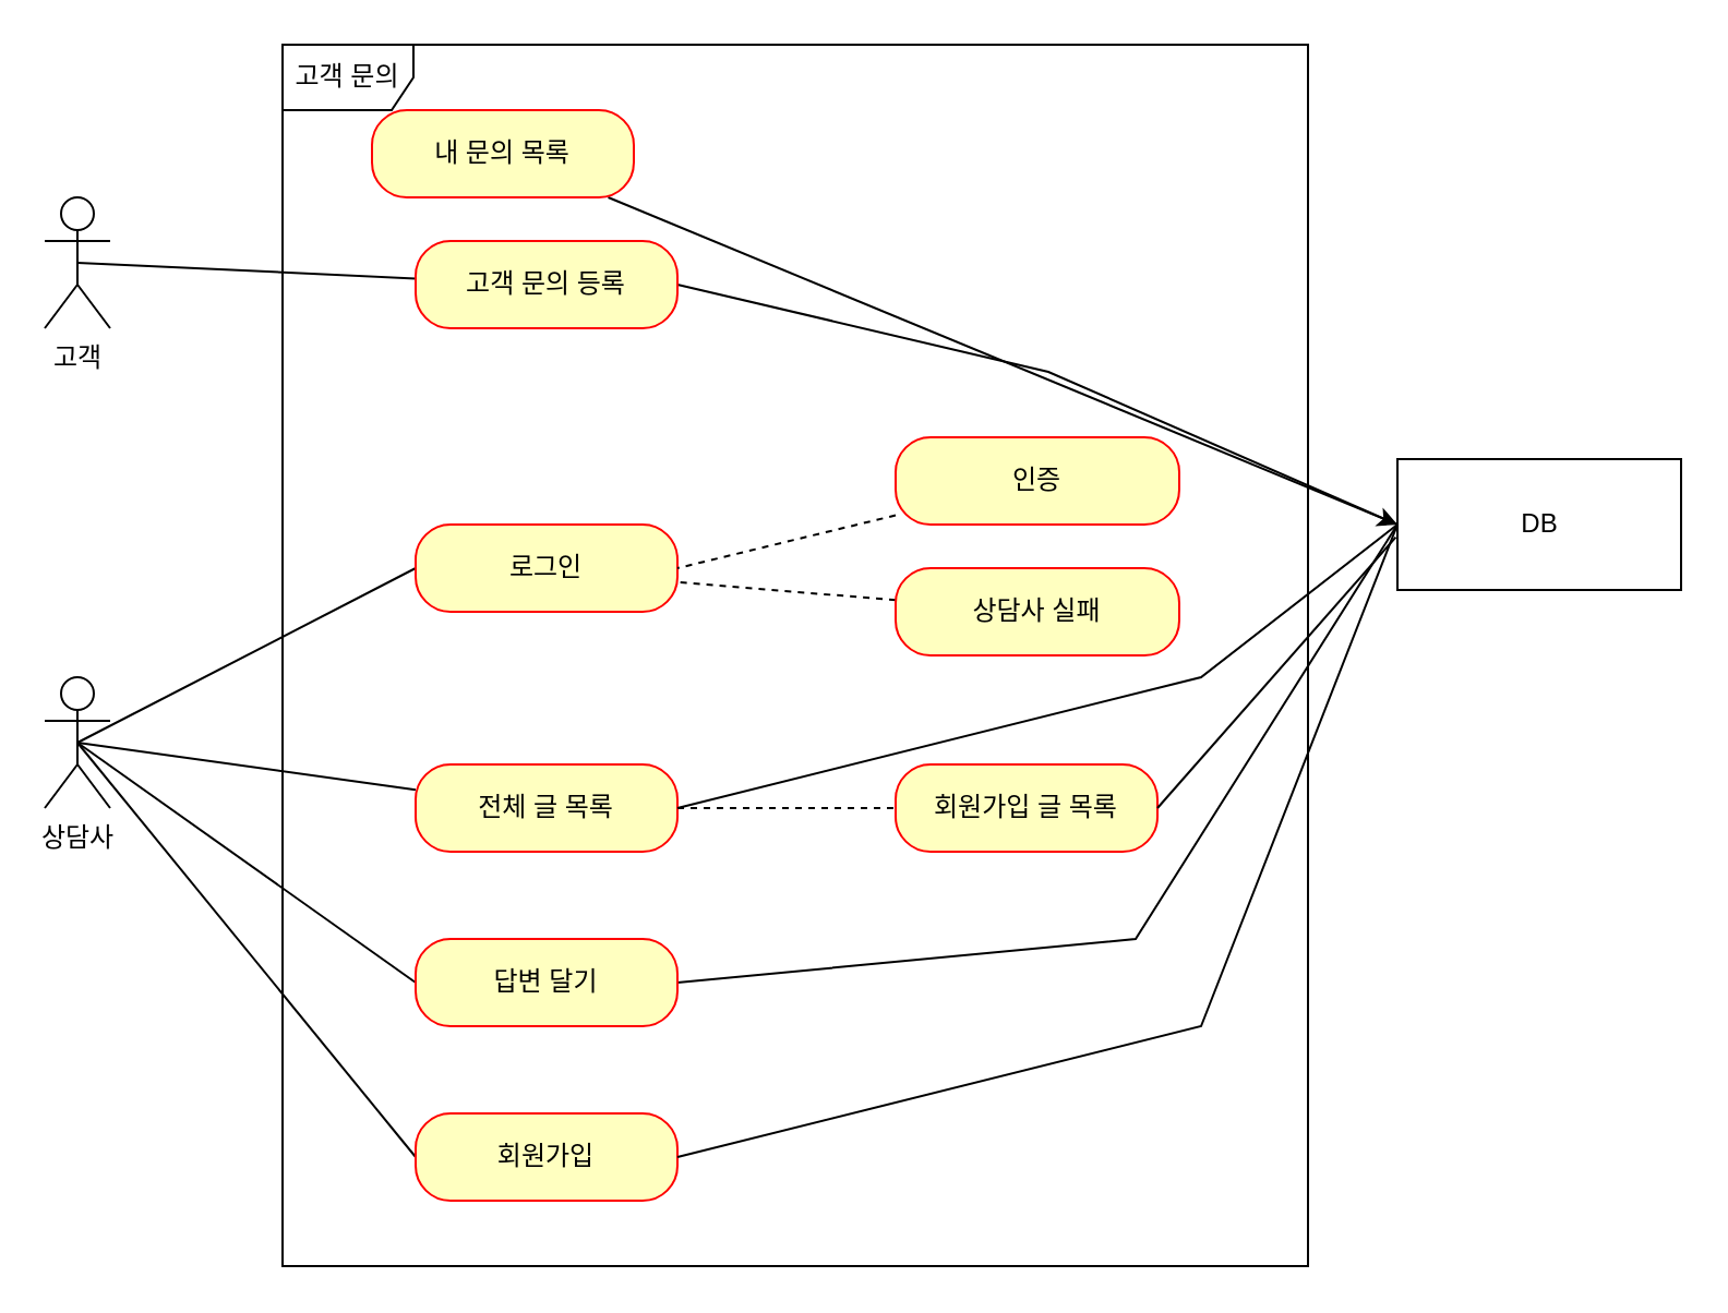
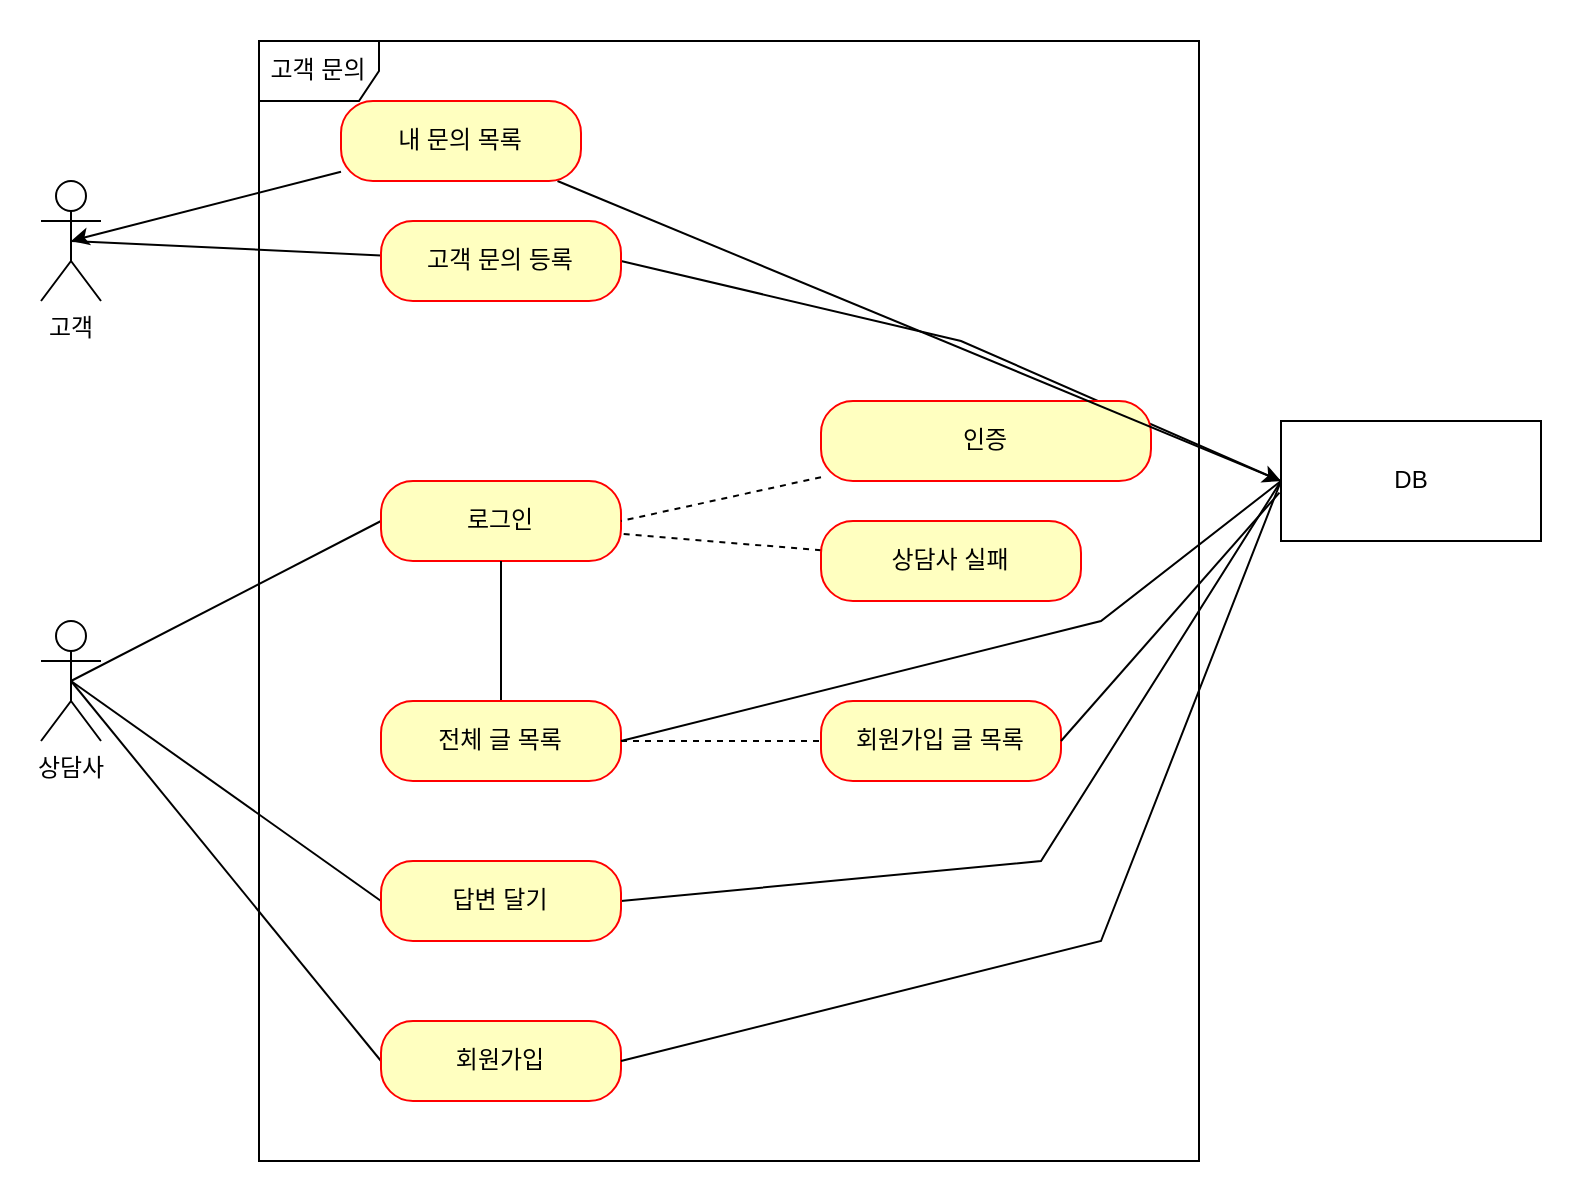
+ <mxCell id="27" style="rounded=0;orthogonalLoop=1;jettySize=auto;html=1;entryX=0.5;entryY=0.5;entryDx=0;entryDy=0;entryPerimeter=0;" edge="1" parent="1" source="29" target="2"><mxGeometry relative="1" as="geometry" /></mxCell>
- <mxCell id="17" value="인증" style="rounded=1;whiteSpace=wrap;html=1;arcSize=40;fontColor=#000000;fillColor=#ffffc0;strokeColor=#ff0000;" parent="1" vertex="1"><mxGeometry x="410" y="200" width="130" height="40" as="geometry" /></mxCell>
+ <mxCell id="17" value="인증" style="rounded=1;whiteSpace=wrap;html=1;arcSize=40;fontColor=#000000;fillColor=#ffffc0;strokeColor=#ff0000;" parent="1" vertex="1"><mxGeometry x="410" y="200" width="165" height="40" as="geometry" /></mxCell>
- <mxCell id="13" style="edgeStyle=none;rounded=0;orthogonalLoop=1;jettySize=auto;html=1;entryX=0.5;entryY=0.5;entryDx=0;entryDy=0;entryPerimeter=0;endArrow=none;endFill=0;" parent="1" source="14" target="4" edge="1"><mxGeometry relative="1" as="geometry" /></mxCell>
+ <mxCell id="13" style="edgeStyle=none;rounded=0;orthogonalLoop=1;jettySize=auto;html=1;endArrow=none;endFill=0;" parent="1" source="14" target="9" edge="1"><mxGeometry relative="1" as="geometry" /></mxCell>
